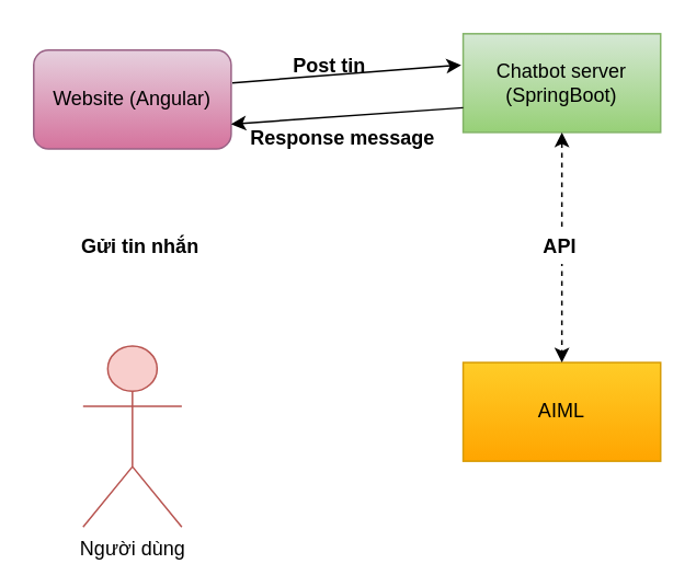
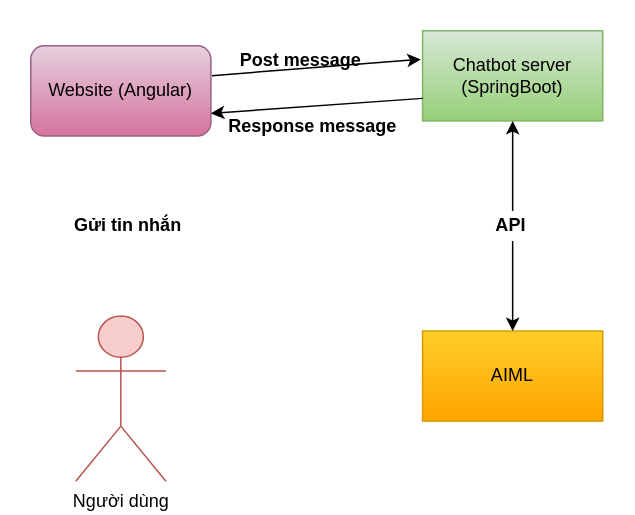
- <mxCell id="9" value="Post tin" style="text;html=1;strokeColor=none;fillColor=none;align=center;verticalAlign=middle;whiteSpace=wrap;rounded=0;fontStyle=1" parent="1" vertex="1"><mxGeometry x="150" y="30" width="100" height="20" as="geometry" /></mxCell>
+ <mxCell id="9" value="Post message" style="text;html=1;strokeColor=none;fillColor=none;align=center;verticalAlign=middle;whiteSpace=wrap;rounded=0;fontStyle=1" parent="1" vertex="1"><mxGeometry x="150" y="30" width="100" height="20" as="geometry" /></mxCell>
- <mxCell id="6" value="" style="endArrow=classic;startArrow=classic;html=1;entryX=0.5;entryY=0;entryDx=0;entryDy=0;exitX=0.5;exitY=1;exitDx=0;exitDy=0;dashed=1;" parent="1" source="4" target="5" edge="1"><mxGeometry width="50" height="50" relative="1" as="geometry"><mxPoint x="350" y="100" as="sourcePoint" /><mxPoint x="290" y="130" as="targetPoint" /></mxGeometry></mxCell>
+ <mxCell id="6" value="" style="endArrow=classic;startArrow=classic;html=1;entryX=0.5;entryY=0;entryDx=0;entryDy=0;exitX=0.5;exitY=1;exitDx=0;exitDy=0;" parent="1" source="4" target="5" edge="1"><mxGeometry width="50" height="50" relative="1" as="geometry"><mxPoint x="350" y="100" as="sourcePoint" /><mxPoint x="290" y="130" as="targetPoint" /></mxGeometry></mxCell>
